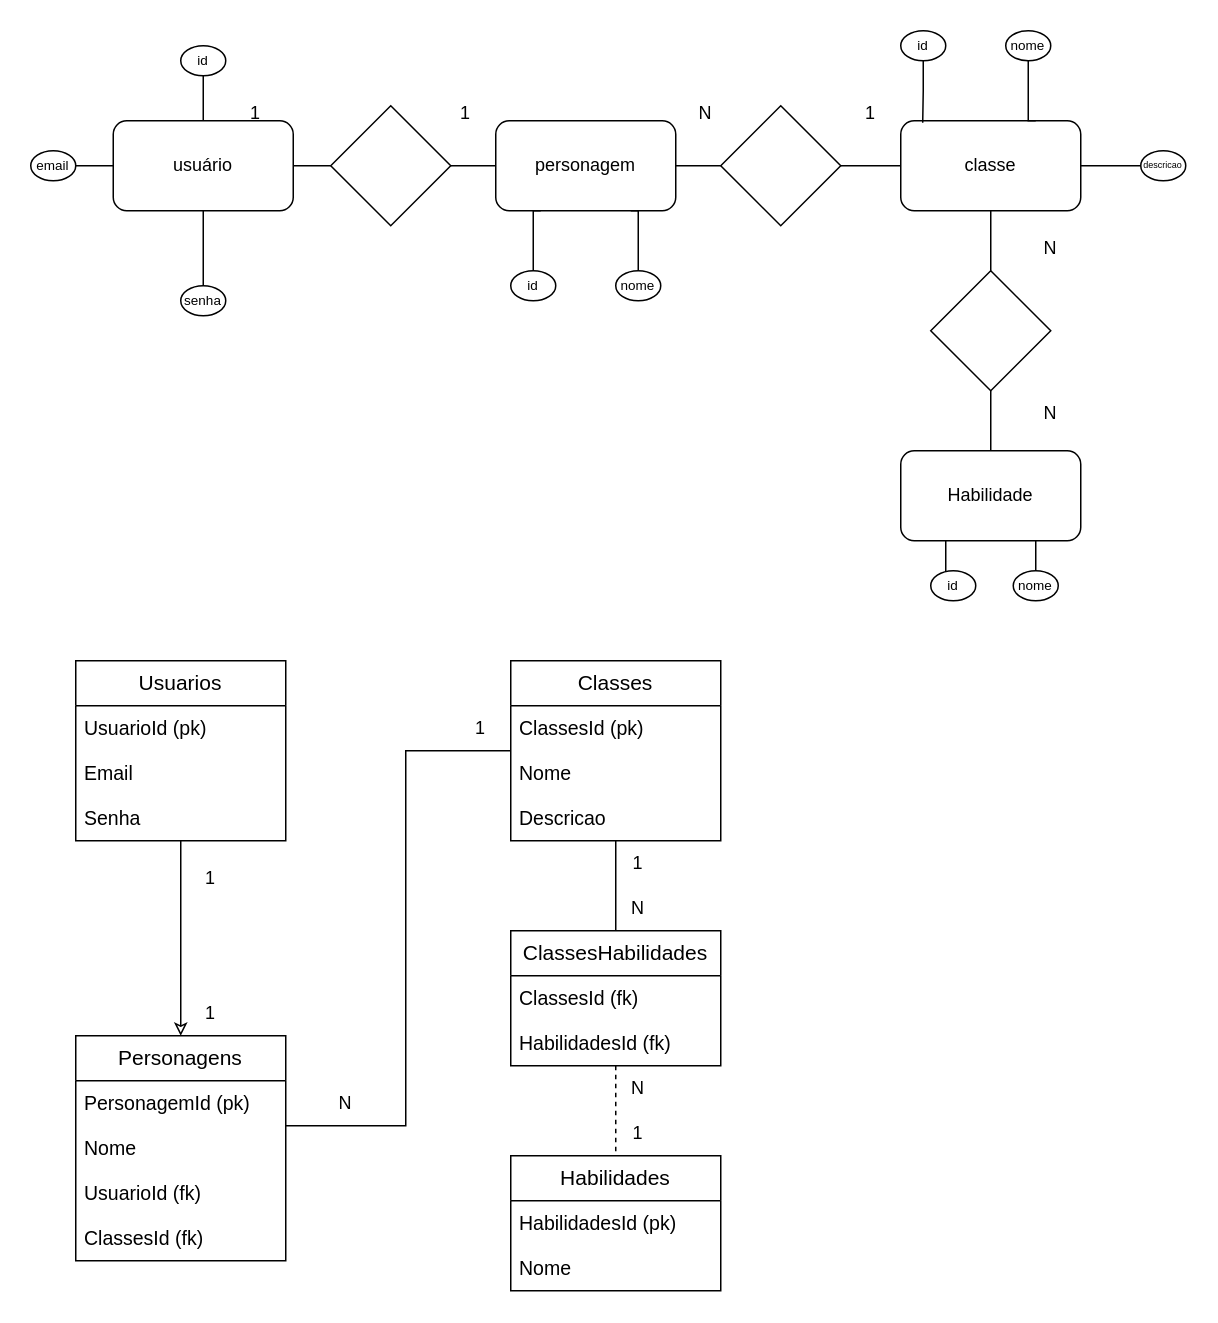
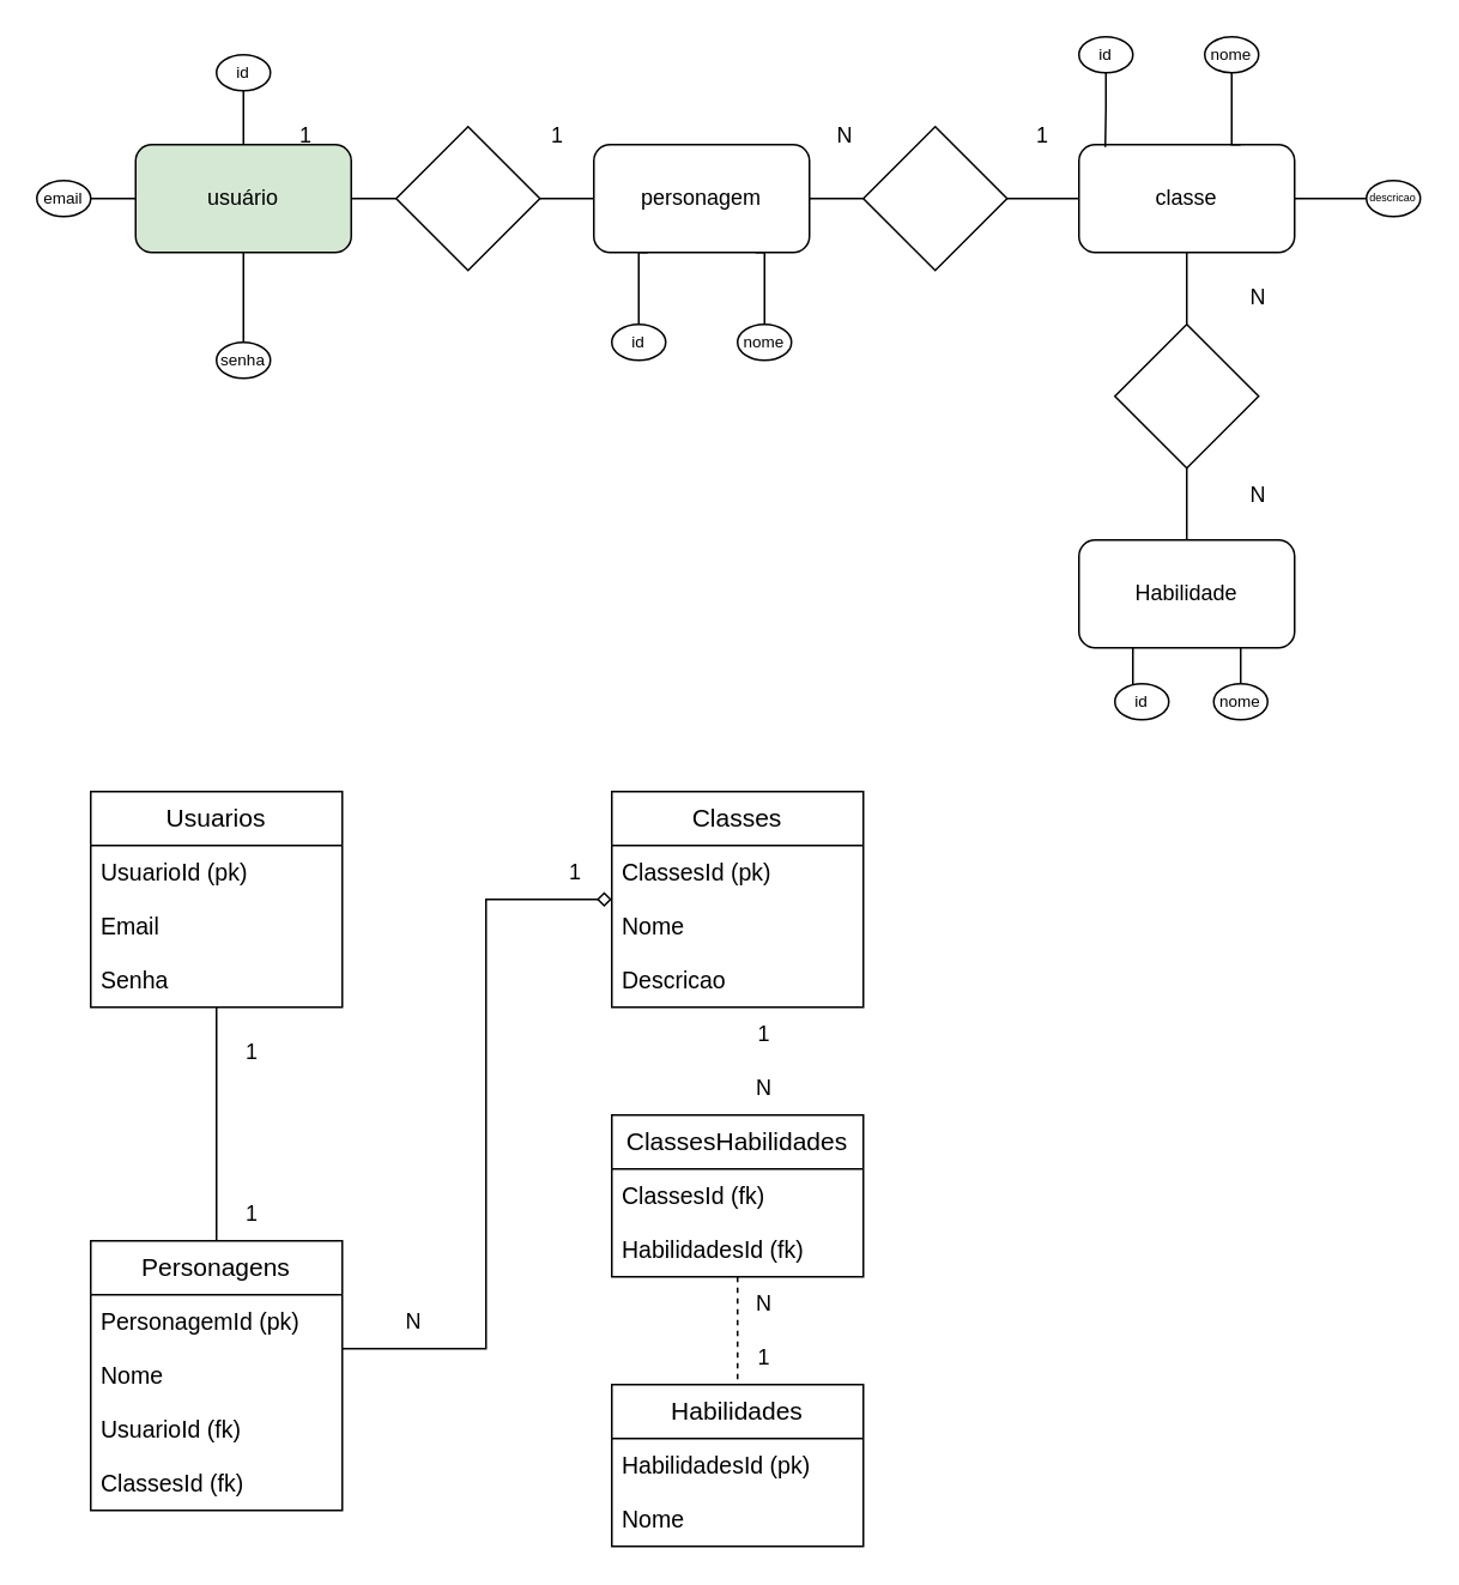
- <mxCell id="5" value="usuário" style="rounded=1;whiteSpace=wrap;html=1;" vertex="1" parent="1"><mxGeometry x="75" y="80" width="120" height="60" as="geometry" /></mxCell>
+ <mxCell id="5" value="usuário" style="rounded=1;whiteSpace=wrap;html=1;fillColor=#d5e8d4;" vertex="1" parent="1"><mxGeometry x="75" y="80" width="120" height="60" as="geometry" /></mxCell>
- <mxCell id="46" style="edgeStyle=orthogonalEdgeStyle;rounded=0;orthogonalLoop=1;jettySize=auto;html=1;fontSize=13;endArrow=none;endFill=0;" edge="1" parent="1" source="47" target="55"><mxGeometry relative="1" as="geometry"><Array as="points"><mxPoint x="270" y="750" /><mxPoint x="270" y="500" /></Array></mxGeometry></mxCell>
+ <mxCell id="46" style="edgeStyle=orthogonalEdgeStyle;rounded=0;orthogonalLoop=1;jettySize=auto;html=1;fontSize=13;endArrow=diamond;endFill=0;" edge="1" parent="1" source="47" target="55"><mxGeometry relative="1" as="geometry"><Array as="points"><mxPoint x="270" y="750" /><mxPoint x="270" y="500" /></Array></mxGeometry></mxCell>
- <mxCell id="54" style="edgeStyle=orthogonalEdgeStyle;rounded=0;orthogonalLoop=1;jettySize=auto;html=1;entryX=0.5;entryY=0;entryDx=0;entryDy=0;fontSize=13;endArrow=none;endFill=0;" edge="1" parent="1" source="55" target="65"><mxGeometry relative="1" as="geometry" /></mxCell>
- <mxCell id="41" style="edgeStyle=orthogonalEdgeStyle;rounded=0;orthogonalLoop=1;jettySize=auto;html=1;fontSize=13;endArrow=classic;endFill=0;" edge="1" parent="1" source="42" target="47"><mxGeometry relative="1" as="geometry" /></mxCell>
+ <mxCell id="41" style="edgeStyle=orthogonalEdgeStyle;rounded=0;orthogonalLoop=1;jettySize=auto;html=1;fontSize=13;endArrow=none;endFill=0;" edge="1" parent="1" source="42" target="47"><mxGeometry relative="1" as="geometry" /></mxCell>
